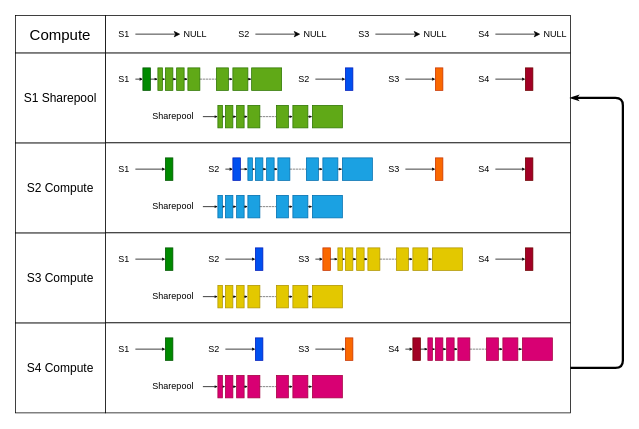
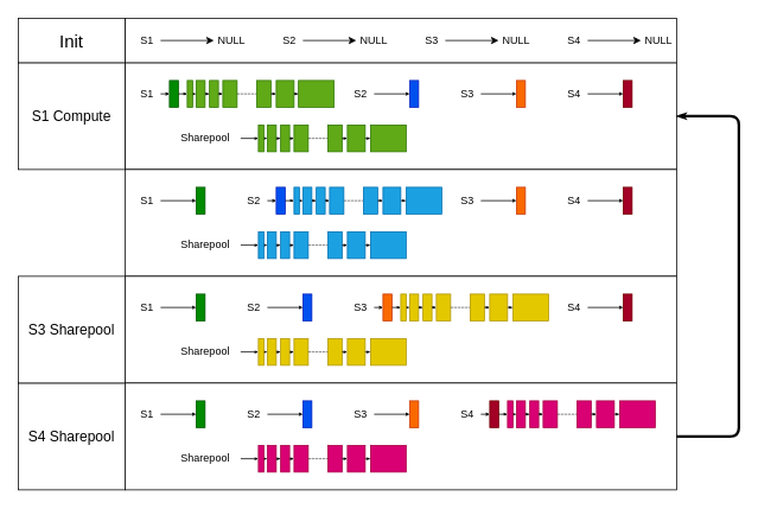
- <mxCell id="10" value="&lt;font style=&quot;font-size: 20px;&quot;&gt;Compute&lt;br&gt;&lt;/font&gt;" style="rounded=0;whiteSpace=wrap;html=1;fillColor=default;" vertex="1" parent="5"><mxGeometry width="120" height="50" as="geometry" /></mxCell>
+ <mxCell id="10" value="&lt;font style=&quot;font-size: 20px;&quot;&gt;Init&lt;br&gt;&lt;/font&gt;" style="rounded=0;whiteSpace=wrap;html=1;fillColor=default;" vertex="1" parent="5"><mxGeometry width="120" height="50" as="geometry" /></mxCell>
- <mxCell id="9" value="&lt;font style=&quot;font-size: 16px;&quot;&gt;S1 Sharepool&lt;/font&gt;" style="rounded=0;whiteSpace=wrap;html=1;fillColor=default;" vertex="1" parent="5"><mxGeometry y="50" width="120" height="120" as="geometry" /></mxCell>
+ <mxCell id="9" value="&lt;font style=&quot;font-size: 16px;&quot;&gt;S1 Compute&lt;/font&gt;" style="rounded=0;whiteSpace=wrap;html=1;fillColor=default;" vertex="1" parent="5"><mxGeometry y="50" width="120" height="120" as="geometry" /></mxCell>
- <mxCell id="8" value="&lt;font style=&quot;font-size: 16px;&quot;&gt;S2 Compute&lt;/font&gt;" style="rounded=0;whiteSpace=wrap;html=1;fillColor=default;" vertex="1" parent="5"><mxGeometry y="170" width="120" height="120" as="geometry" /></mxCell>
- <mxCell id="7" value="&lt;font style=&quot;font-size: 16px;&quot;&gt;S3 Compute&lt;/font&gt;" style="rounded=0;whiteSpace=wrap;html=1;fillColor=default;" vertex="1" parent="5"><mxGeometry y="290" width="120" height="120" as="geometry" /></mxCell>
+ <mxCell id="7" value="&lt;font style=&quot;font-size: 16px;&quot;&gt;S3 Sharepool&lt;/font&gt;" style="rounded=0;whiteSpace=wrap;html=1;fillColor=default;" vertex="1" parent="5"><mxGeometry y="290" width="120" height="120" as="geometry" /></mxCell>
- <mxCell id="6" value="&lt;font style=&quot;font-size: 16px;&quot;&gt;S4 Compute&lt;/font&gt;" style="rounded=0;whiteSpace=wrap;html=1;fillColor=default;" vertex="1" parent="5"><mxGeometry y="410" width="120" height="120" as="geometry" /></mxCell>
+ <mxCell id="6" value="&lt;font style=&quot;font-size: 16px;&quot;&gt;S4 Sharepool&lt;/font&gt;" style="rounded=0;whiteSpace=wrap;html=1;fillColor=default;" vertex="1" parent="5"><mxGeometry y="410" width="120" height="120" as="geometry" /></mxCell>
